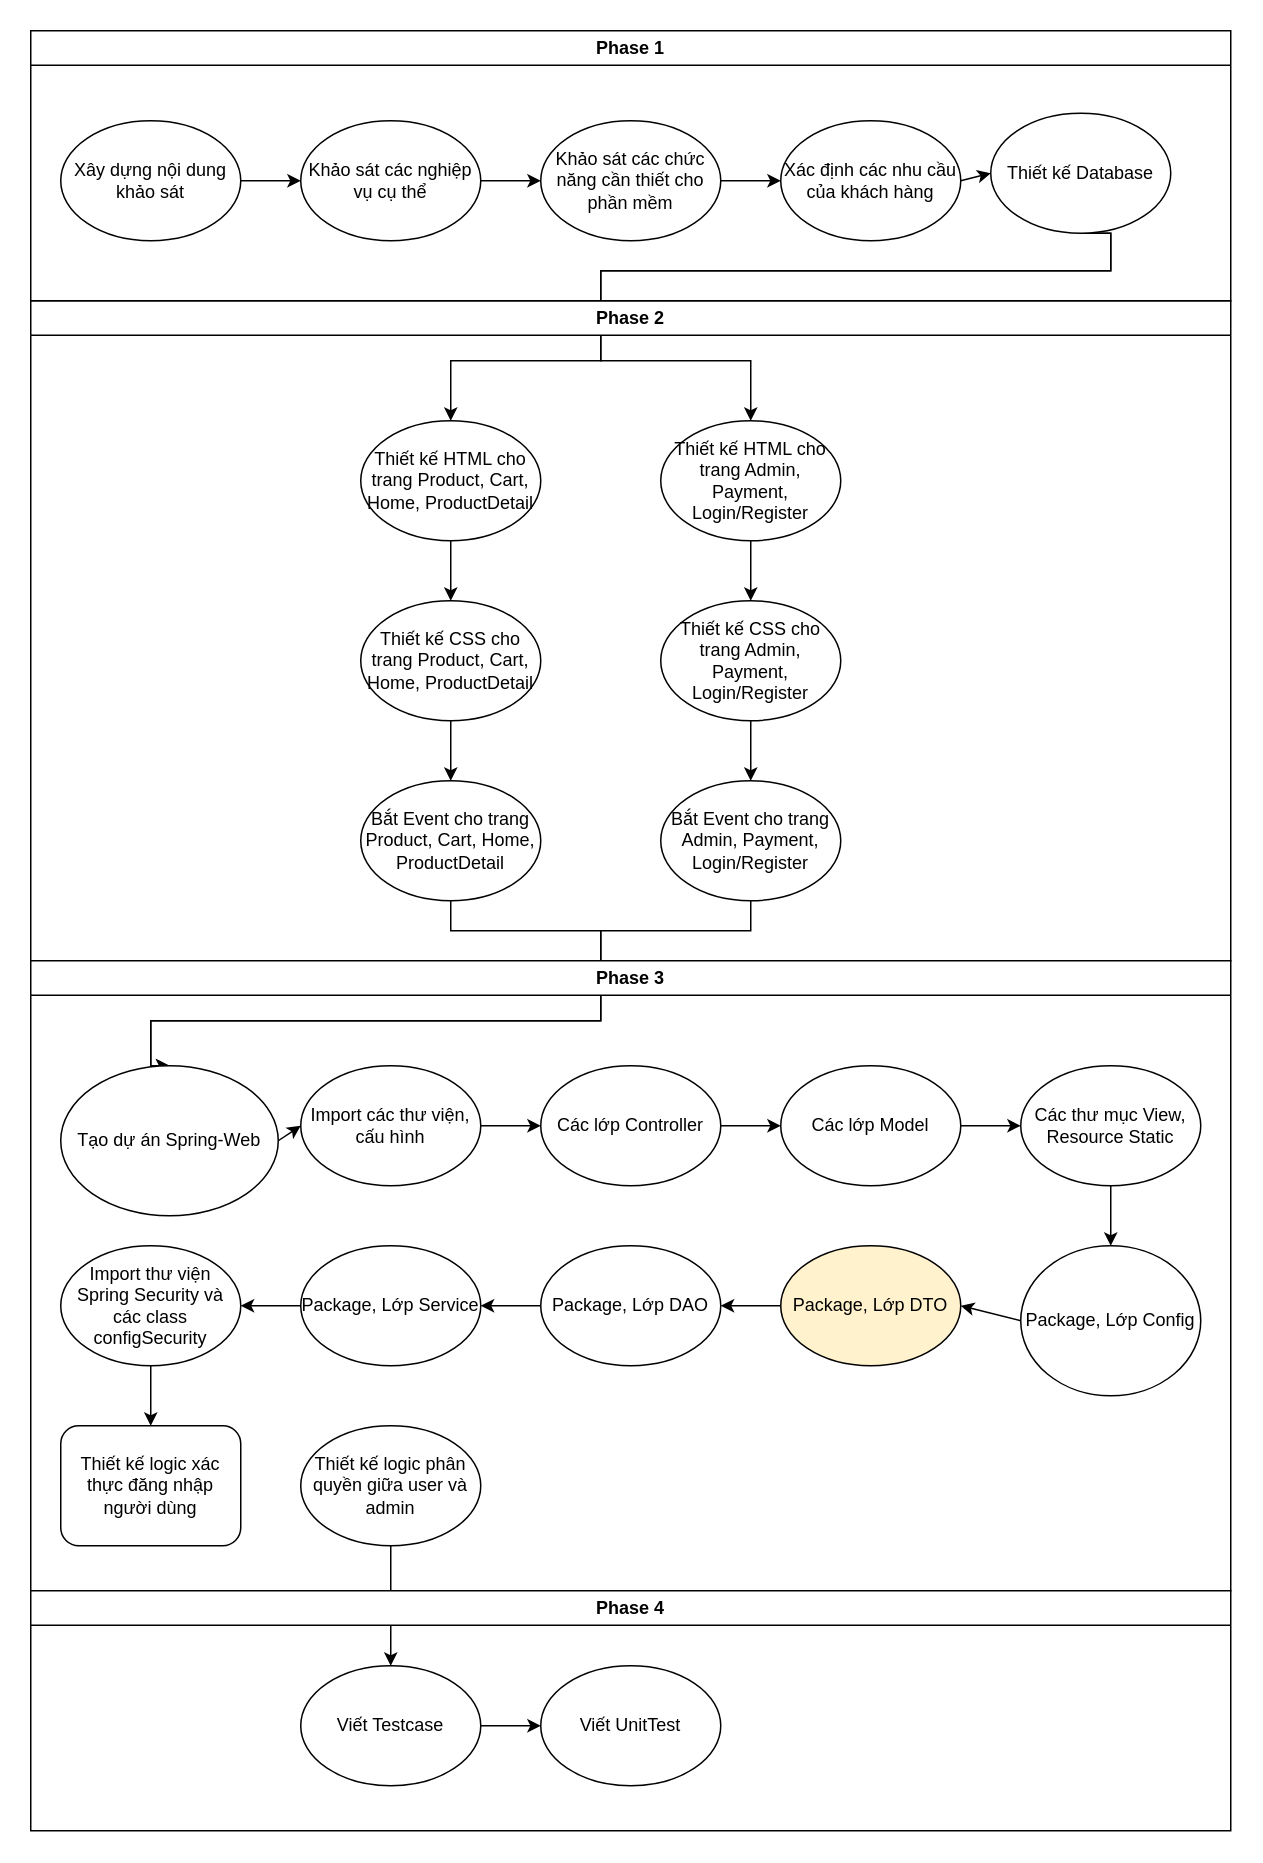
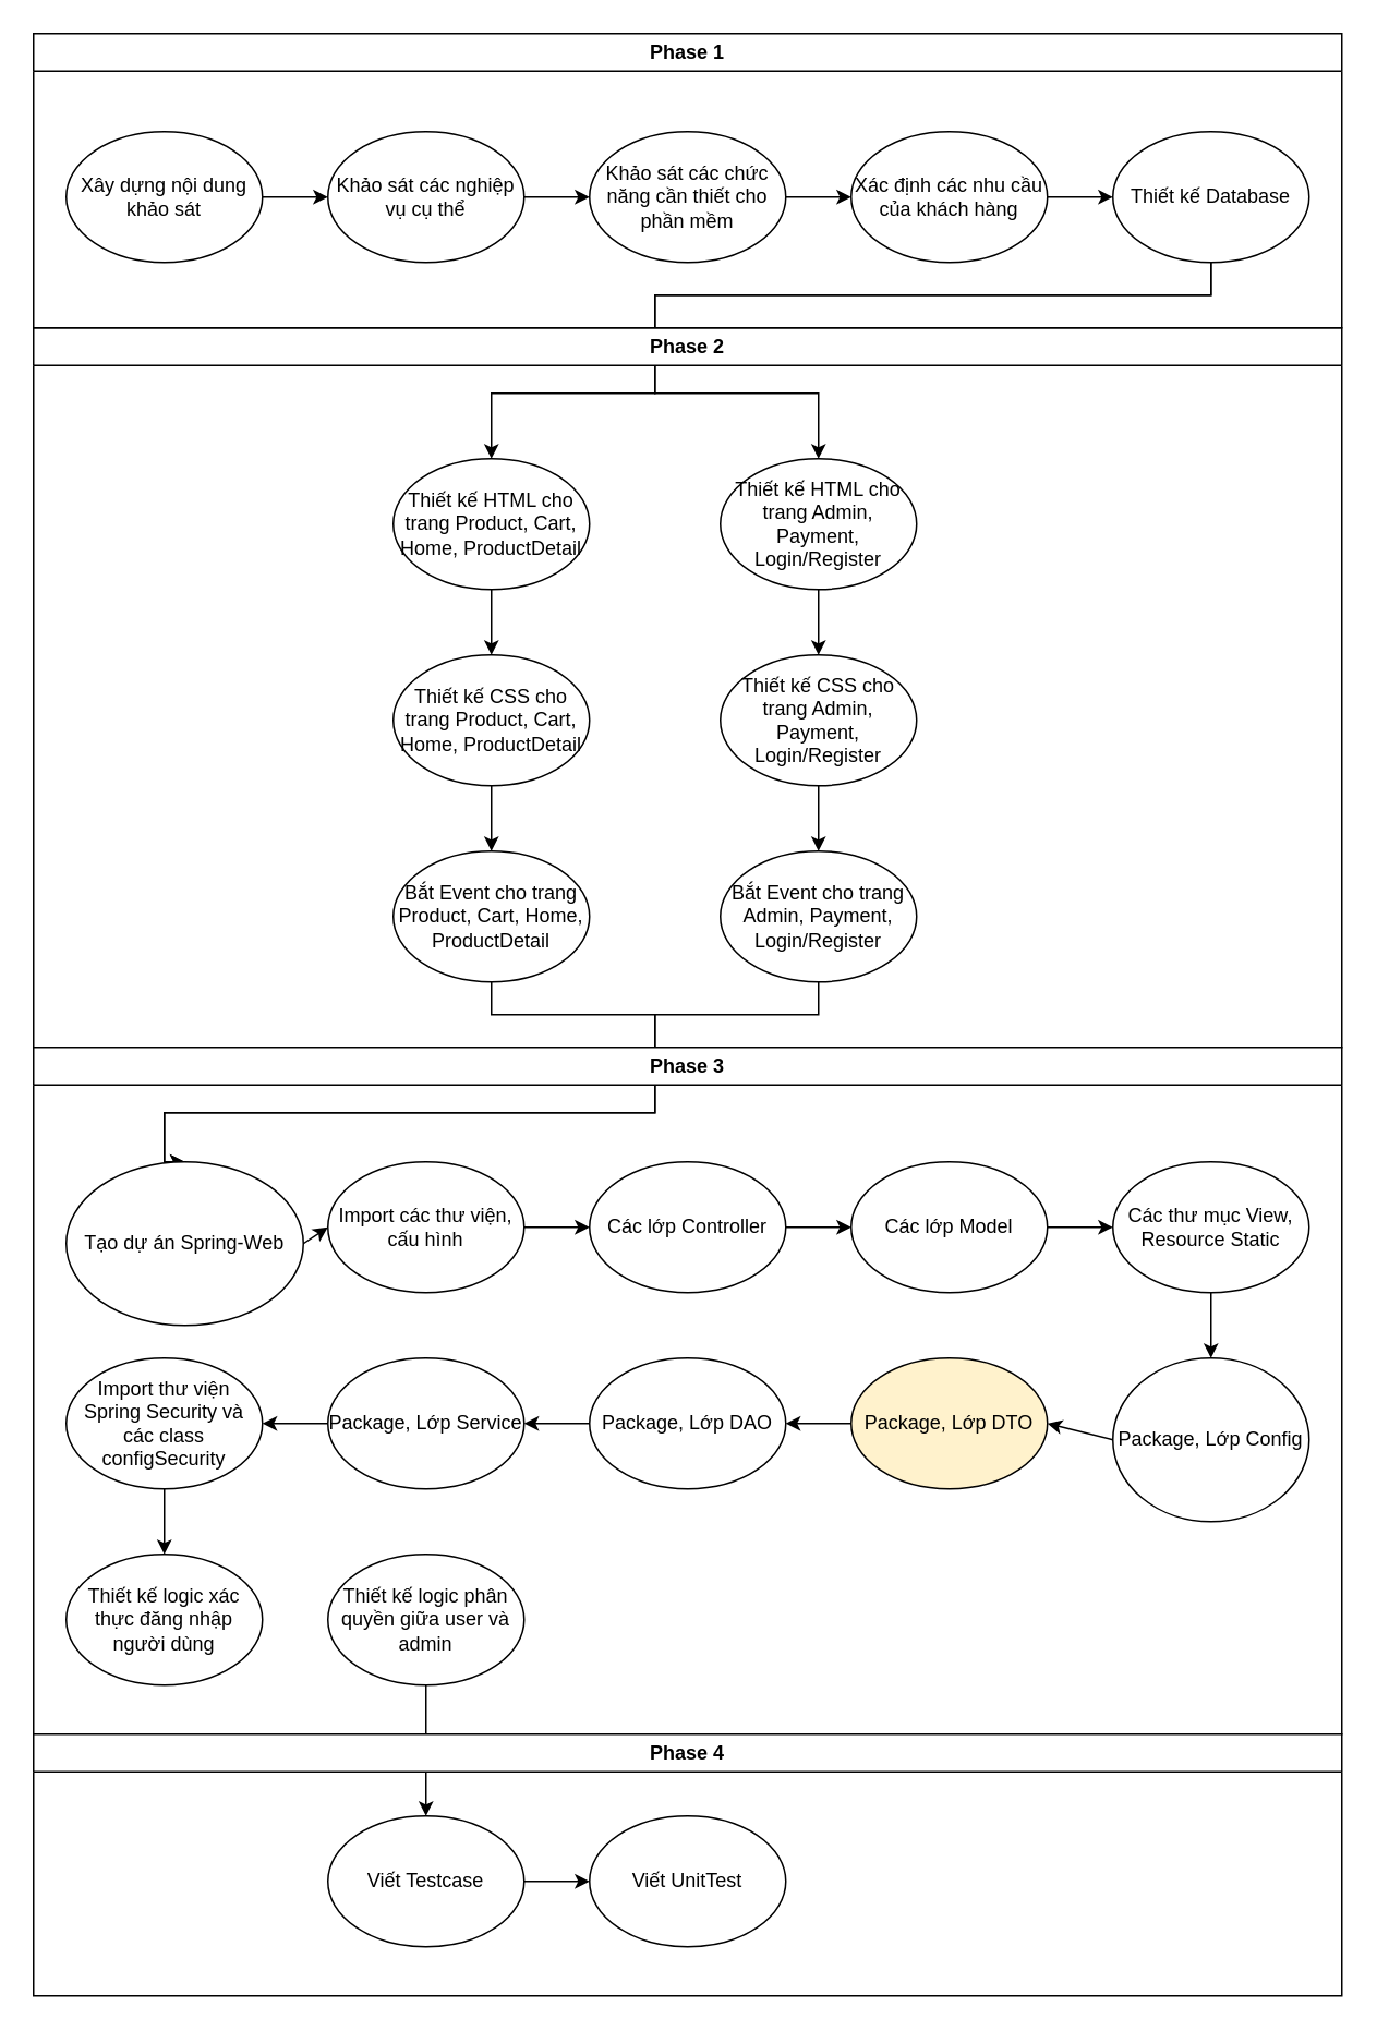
- <mxCell id="28" value="Thiết kế Database" style="ellipse;whiteSpace=wrap;html=1;" vertex="1" parent="22"><mxGeometry x="640" y="55" width="120" height="80" as="geometry" /></mxCell>
+ <mxCell id="28" value="Thiết kế Database" style="ellipse;whiteSpace=wrap;html=1;" vertex="1" parent="22"><mxGeometry x="660" y="60" width="120" height="80" as="geometry" /></mxCell>
- <mxCell id="48" value="Thiết kế logic xác thực đăng nhập người dùng" style="whiteSpace=wrap;html=1;rounded=1;" vertex="1" parent="30"><mxGeometry x="20" y="310" width="120" height="80" as="geometry" /></mxCell>
+ <mxCell id="48" value="Thiết kế logic xác thực đăng nhập người dùng" style="ellipse;whiteSpace=wrap;html=1;" vertex="1" parent="30"><mxGeometry x="20" y="310" width="120" height="80" as="geometry" /></mxCell>
